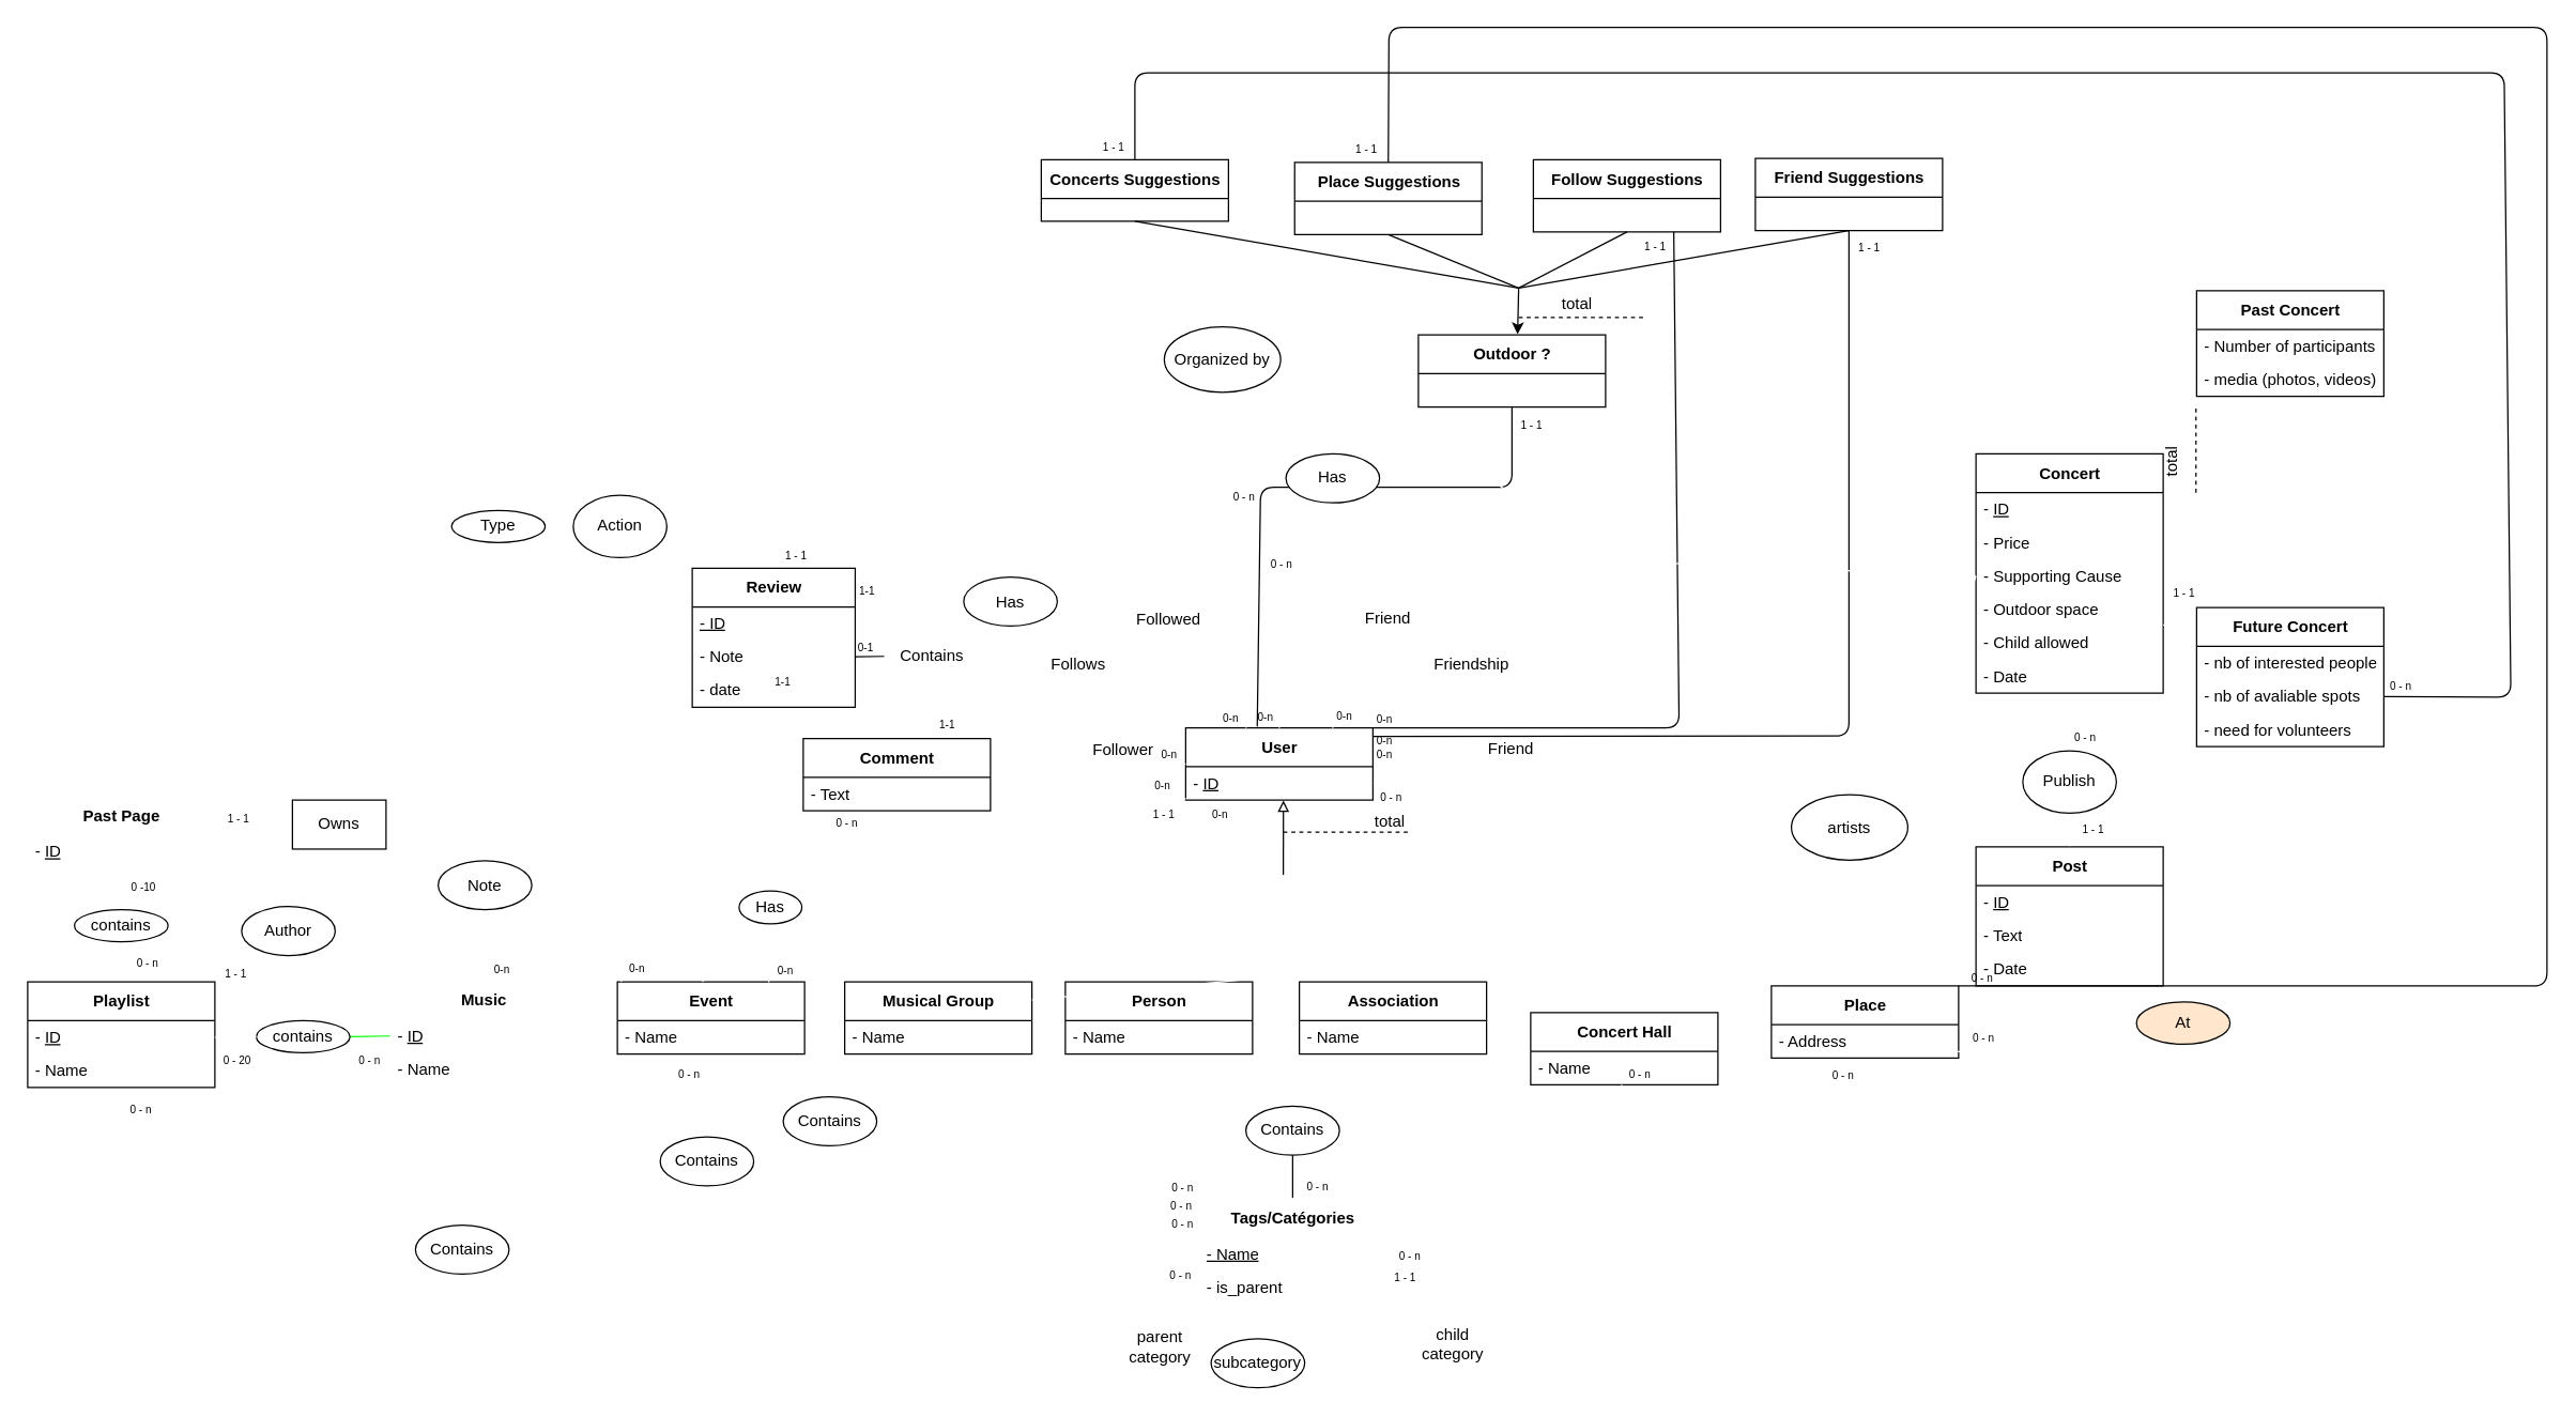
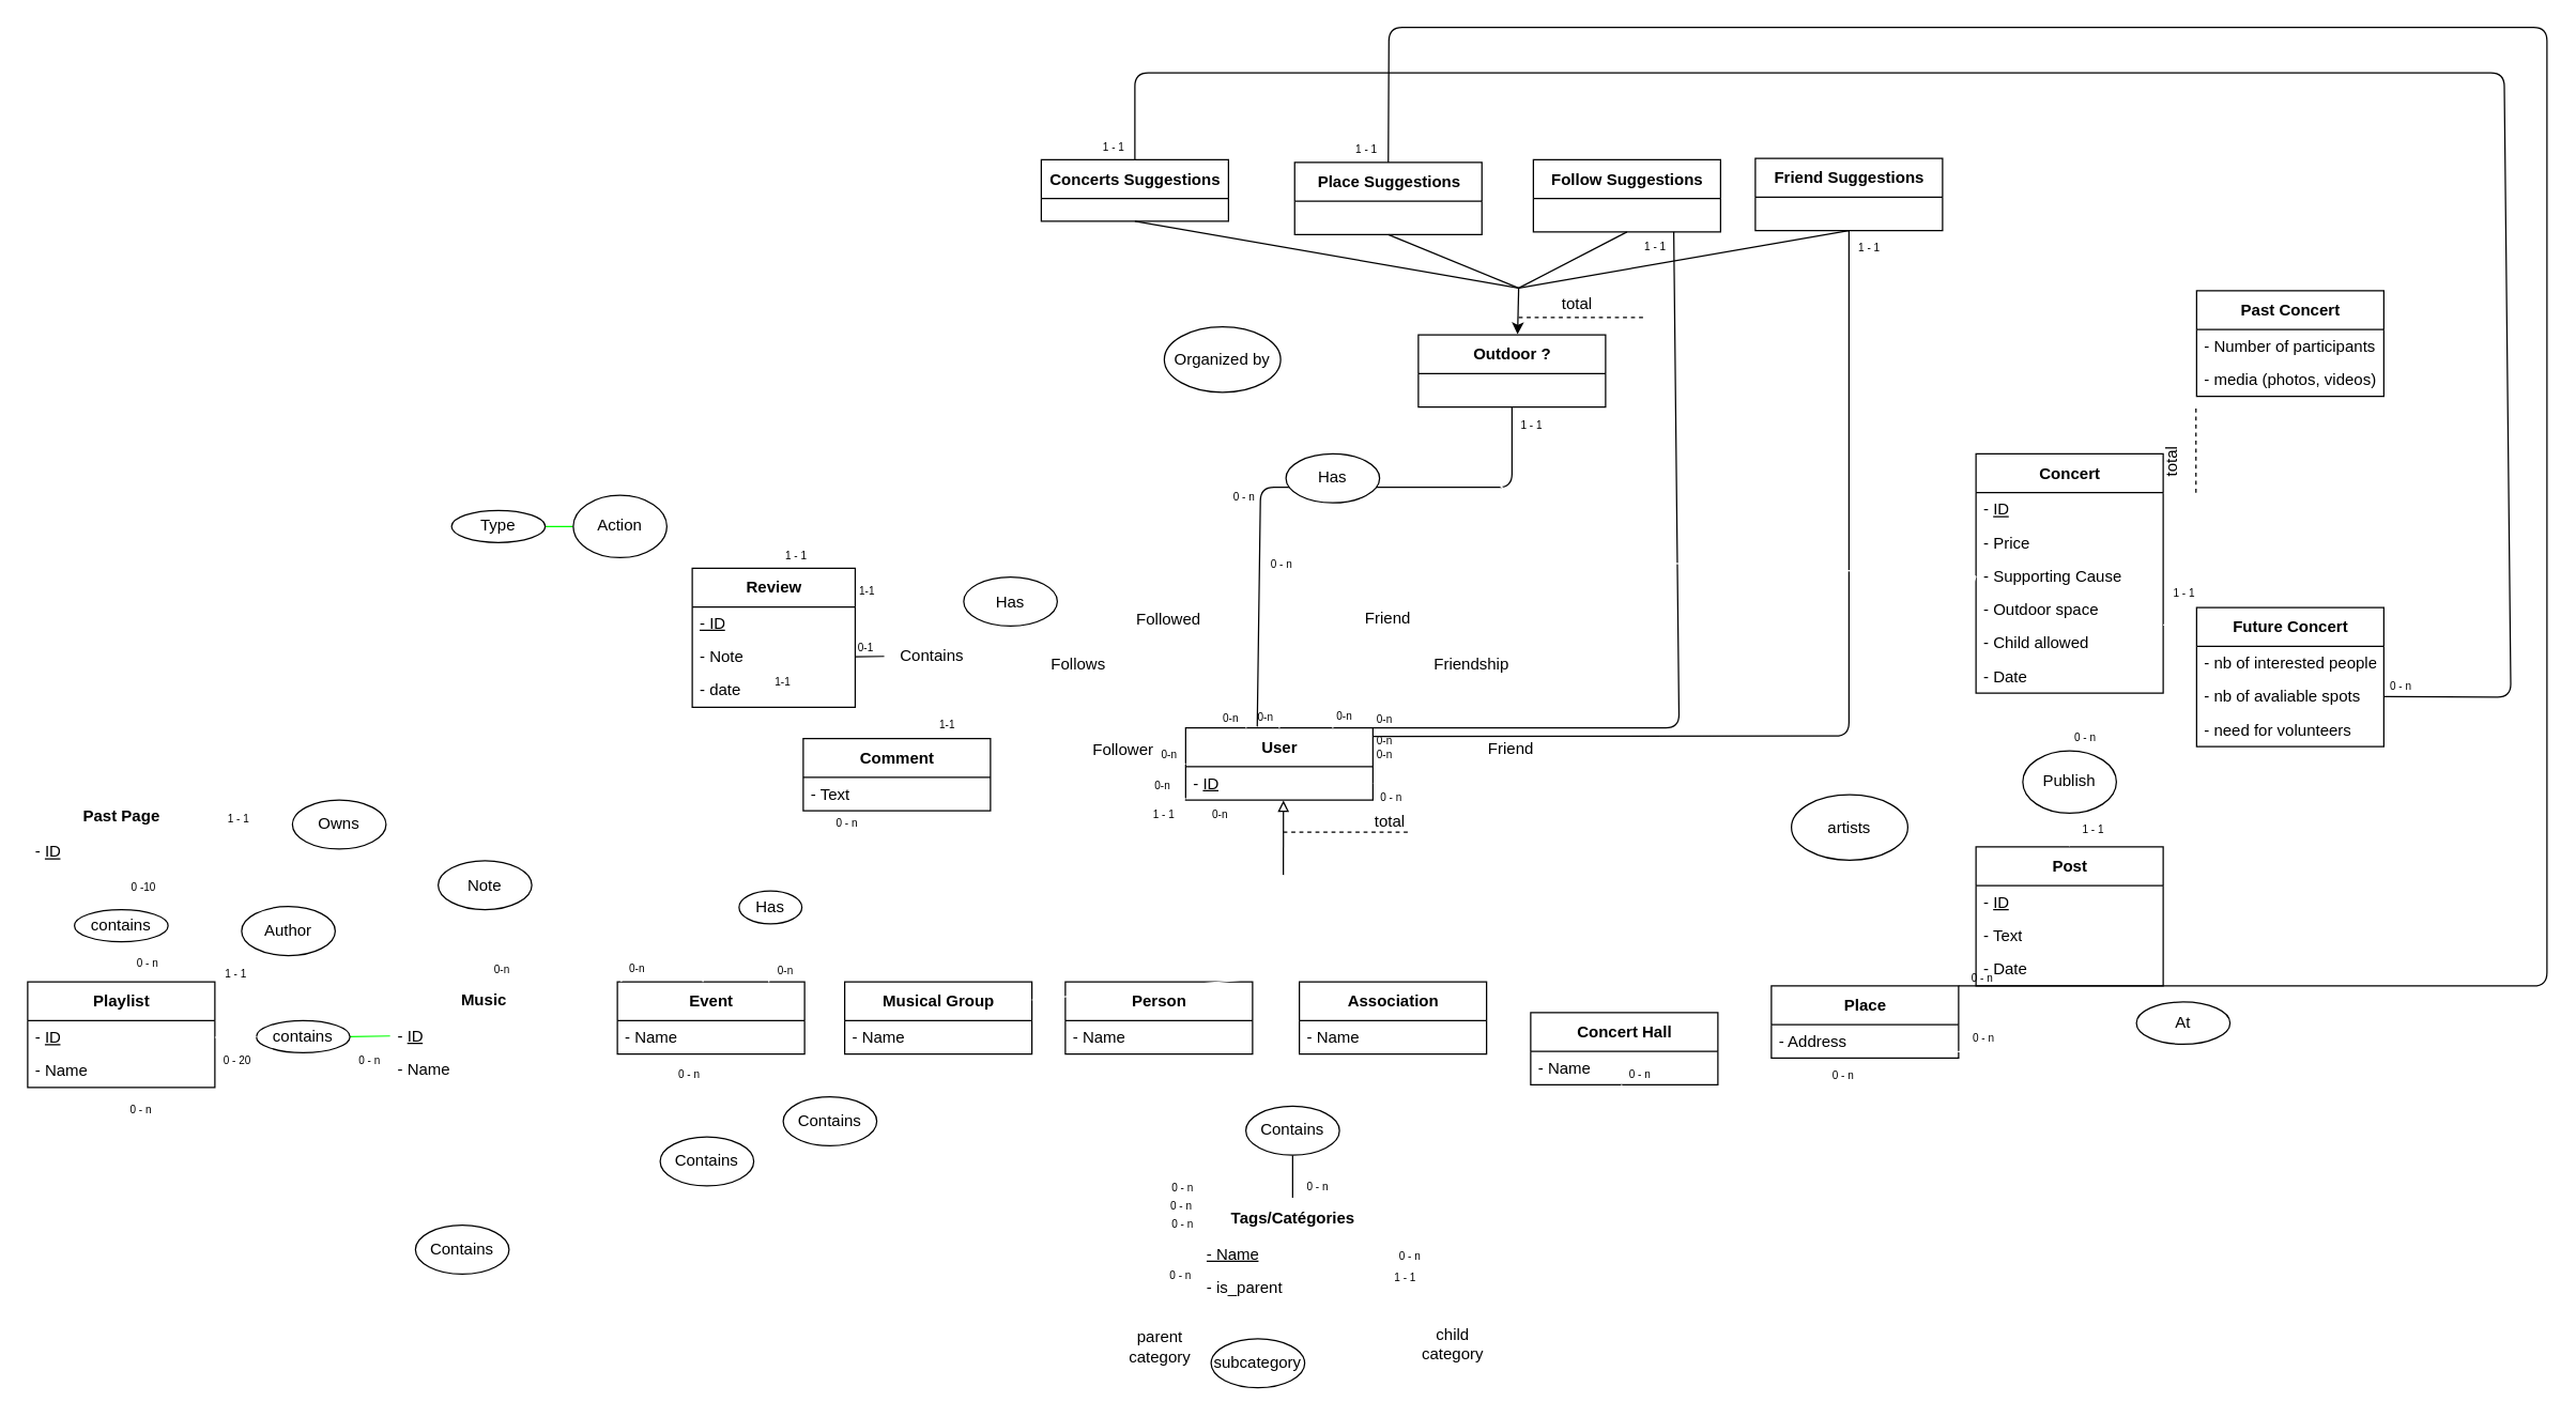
+ <mxCell id="58" style="edgeStyle=none;html=1;exitX=0;exitY=0.5;exitDx=0;exitDy=0;startArrow=none;startFill=0;endArrow=none;endFill=0;strokeColor=#00FF00;" parent="1" source="59" target="60" edge="1"><mxGeometry relative="1" as="geometry" /></mxCell>
- <mxCell id="99" value="Owns" style="whiteSpace=wrap;html=1;rounded=0;" parent="1" vertex="1"><mxGeometry x="218" y="598" width="70" height="36.67" as="geometry" /></mxCell>
+ <mxCell id="99" value="Owns" style="ellipse;whiteSpace=wrap;html=1;" parent="1" vertex="1"><mxGeometry x="218" y="598" width="70" height="36.67" as="geometry" /></mxCell>
- <mxCell id="95" value="At" style="ellipse;whiteSpace=wrap;html=1;fillColor=#ffe6cc;" parent="1" vertex="1"><mxGeometry x="1597" y="749" width="70" height="31.67" as="geometry" /></mxCell>
+ <mxCell id="95" value="At" style="ellipse;whiteSpace=wrap;html=1;" parent="1" vertex="1"><mxGeometry x="1597" y="749" width="70" height="31.67" as="geometry" /></mxCell>
